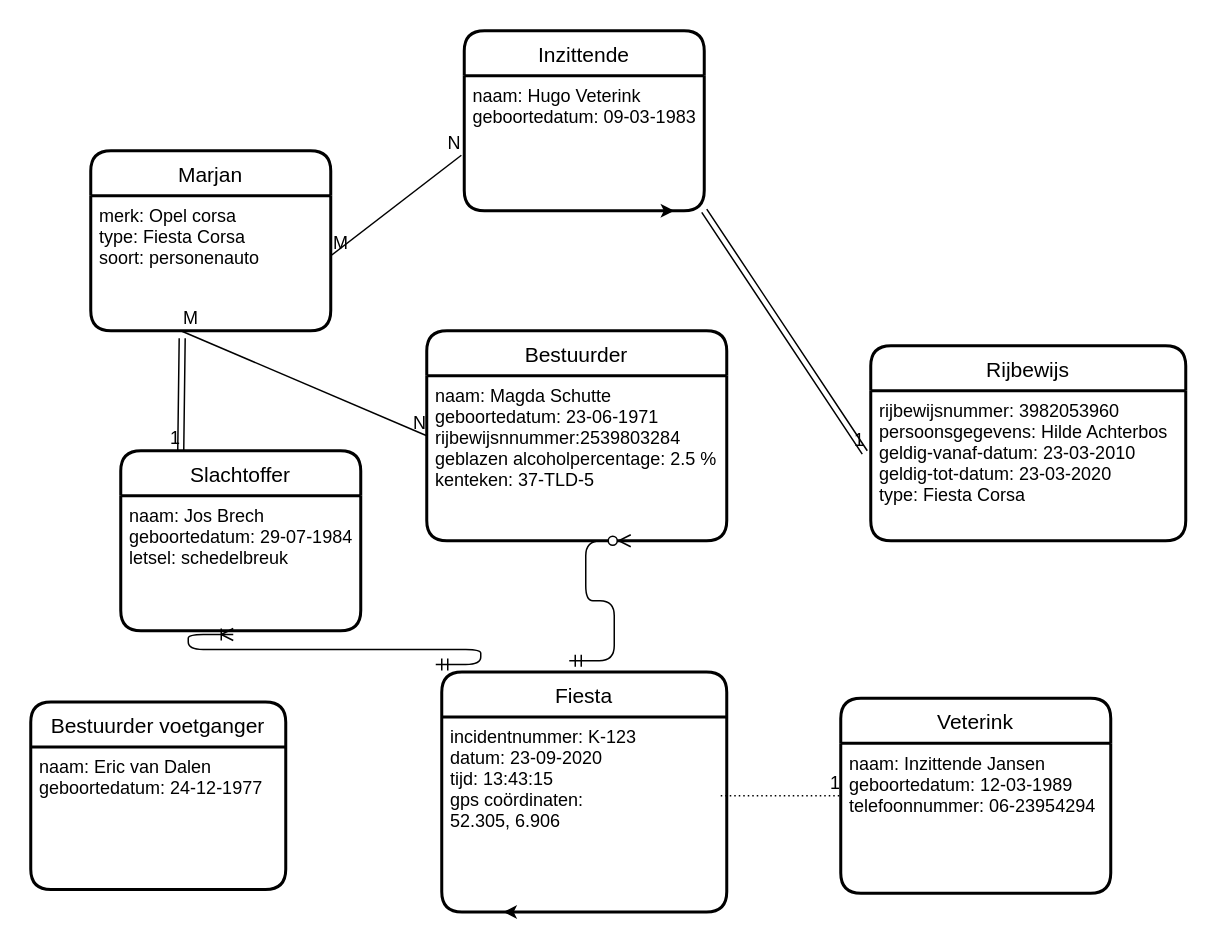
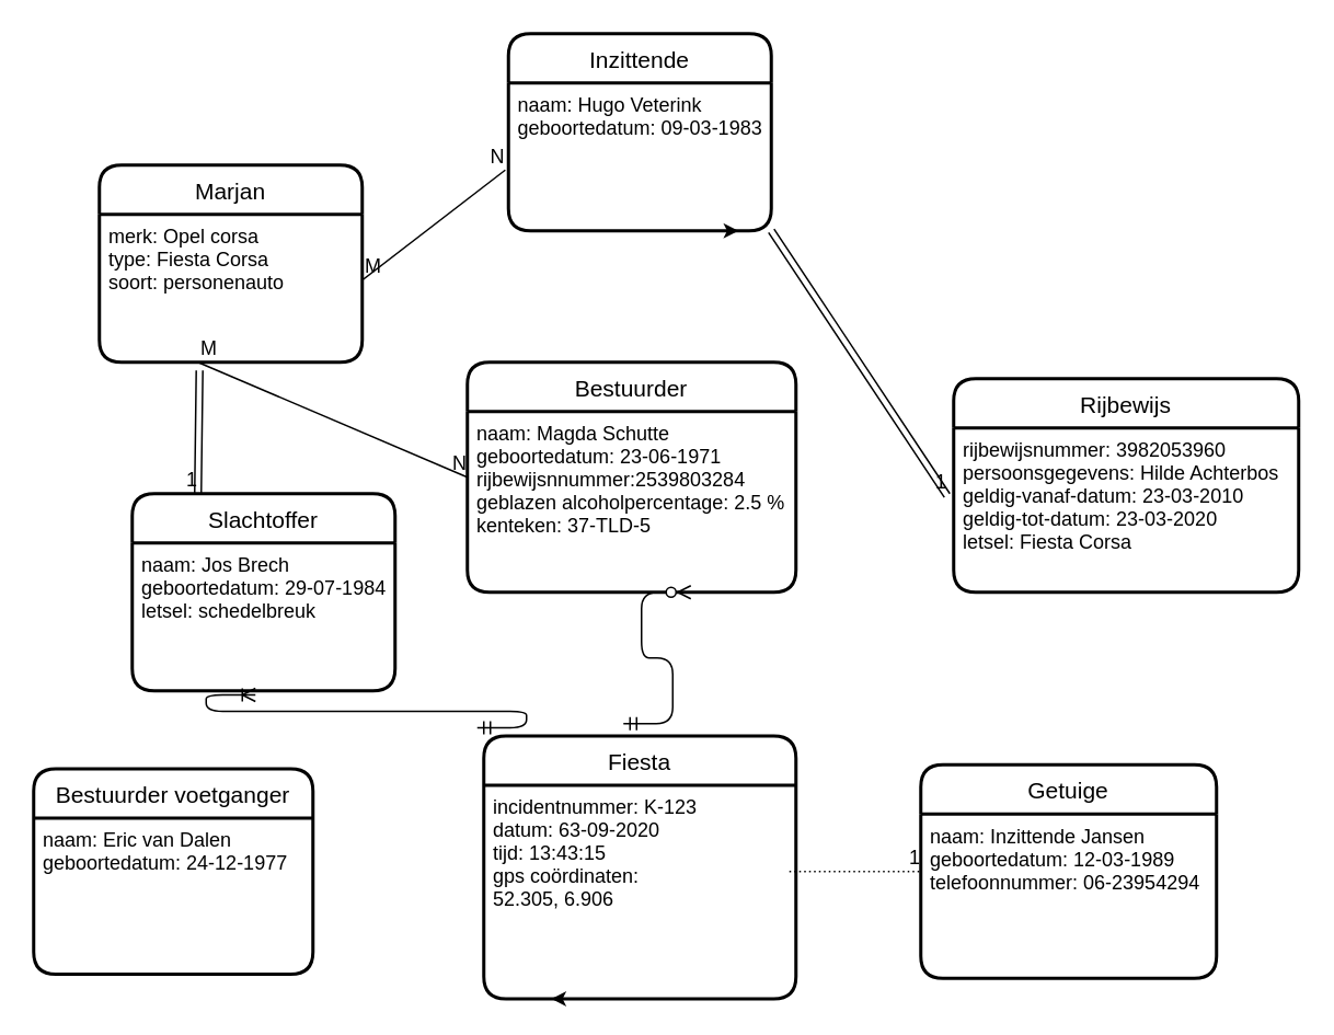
- <mxCell id="25" value="rijbewijsnummer: 3982053960&#10;persoonsgegevens: Hilde Achterbos&#10;geldig-vanaf-datum: 23-03-2010&#10;geldig-tot-datum: 23-03-2020&#10;type: Fiesta Corsa" style="align=left;strokeColor=none;fillColor=none;spacingLeft=4;fontSize=12;verticalAlign=top;resizable=0;rotatable=0;part=1;" parent="24" vertex="1"><mxGeometry y="30" width="210" height="100" as="geometry" /></mxCell>
+ <mxCell id="25" value="rijbewijsnummer: 3982053960&#10;persoonsgegevens: Hilde Achterbos&#10;geldig-vanaf-datum: 23-03-2010&#10;geldig-tot-datum: 23-03-2020&#10;letsel: Fiesta Corsa" style="align=left;strokeColor=none;fillColor=none;spacingLeft=4;fontSize=12;verticalAlign=top;resizable=0;rotatable=0;part=1;" parent="24" vertex="1"><mxGeometry y="30" width="210" height="100" as="geometry" /></mxCell>
- <mxCell id="4" value="Veterink" style="swimlane;childLayout=stackLayout;horizontal=1;startSize=30;horizontalStack=0;rounded=1;fontSize=14;fontStyle=0;strokeWidth=2;resizeParent=0;resizeLast=1;shadow=0;dashed=0;align=center;" parent="1" vertex="1"><mxGeometry x="560" y="465" width="180" height="130" as="geometry" /></mxCell>
+ <mxCell id="4" value="Getuige" style="swimlane;childLayout=stackLayout;horizontal=1;startSize=30;horizontalStack=0;rounded=1;fontSize=14;fontStyle=0;strokeWidth=2;resizeParent=0;resizeLast=1;shadow=0;dashed=0;align=center;" parent="1" vertex="1"><mxGeometry x="560" y="465" width="180" height="130" as="geometry" /></mxCell>
- <mxCell id="16" value="incidentnummer: K-123&#10;datum: 23-09-2020&#10;tijd: 13:43:15&#10;gps coördinaten: &#10;52.305, 6.906" style="align=left;strokeColor=none;fillColor=none;spacingLeft=4;fontSize=12;verticalAlign=top;resizable=0;rotatable=0;part=1;" parent="15" vertex="1"><mxGeometry y="30" width="190" height="130" as="geometry" /></mxCell>
+ <mxCell id="16" value="incidentnummer: K-123&#10;datum: 63-09-2020&#10;tijd: 13:43:15&#10;gps coördinaten: &#10;52.305, 6.906" style="align=left;strokeColor=none;fillColor=none;spacingLeft=4;fontSize=12;verticalAlign=top;resizable=0;rotatable=0;part=1;" parent="15" vertex="1"><mxGeometry y="30" width="190" height="130" as="geometry" /></mxCell>
